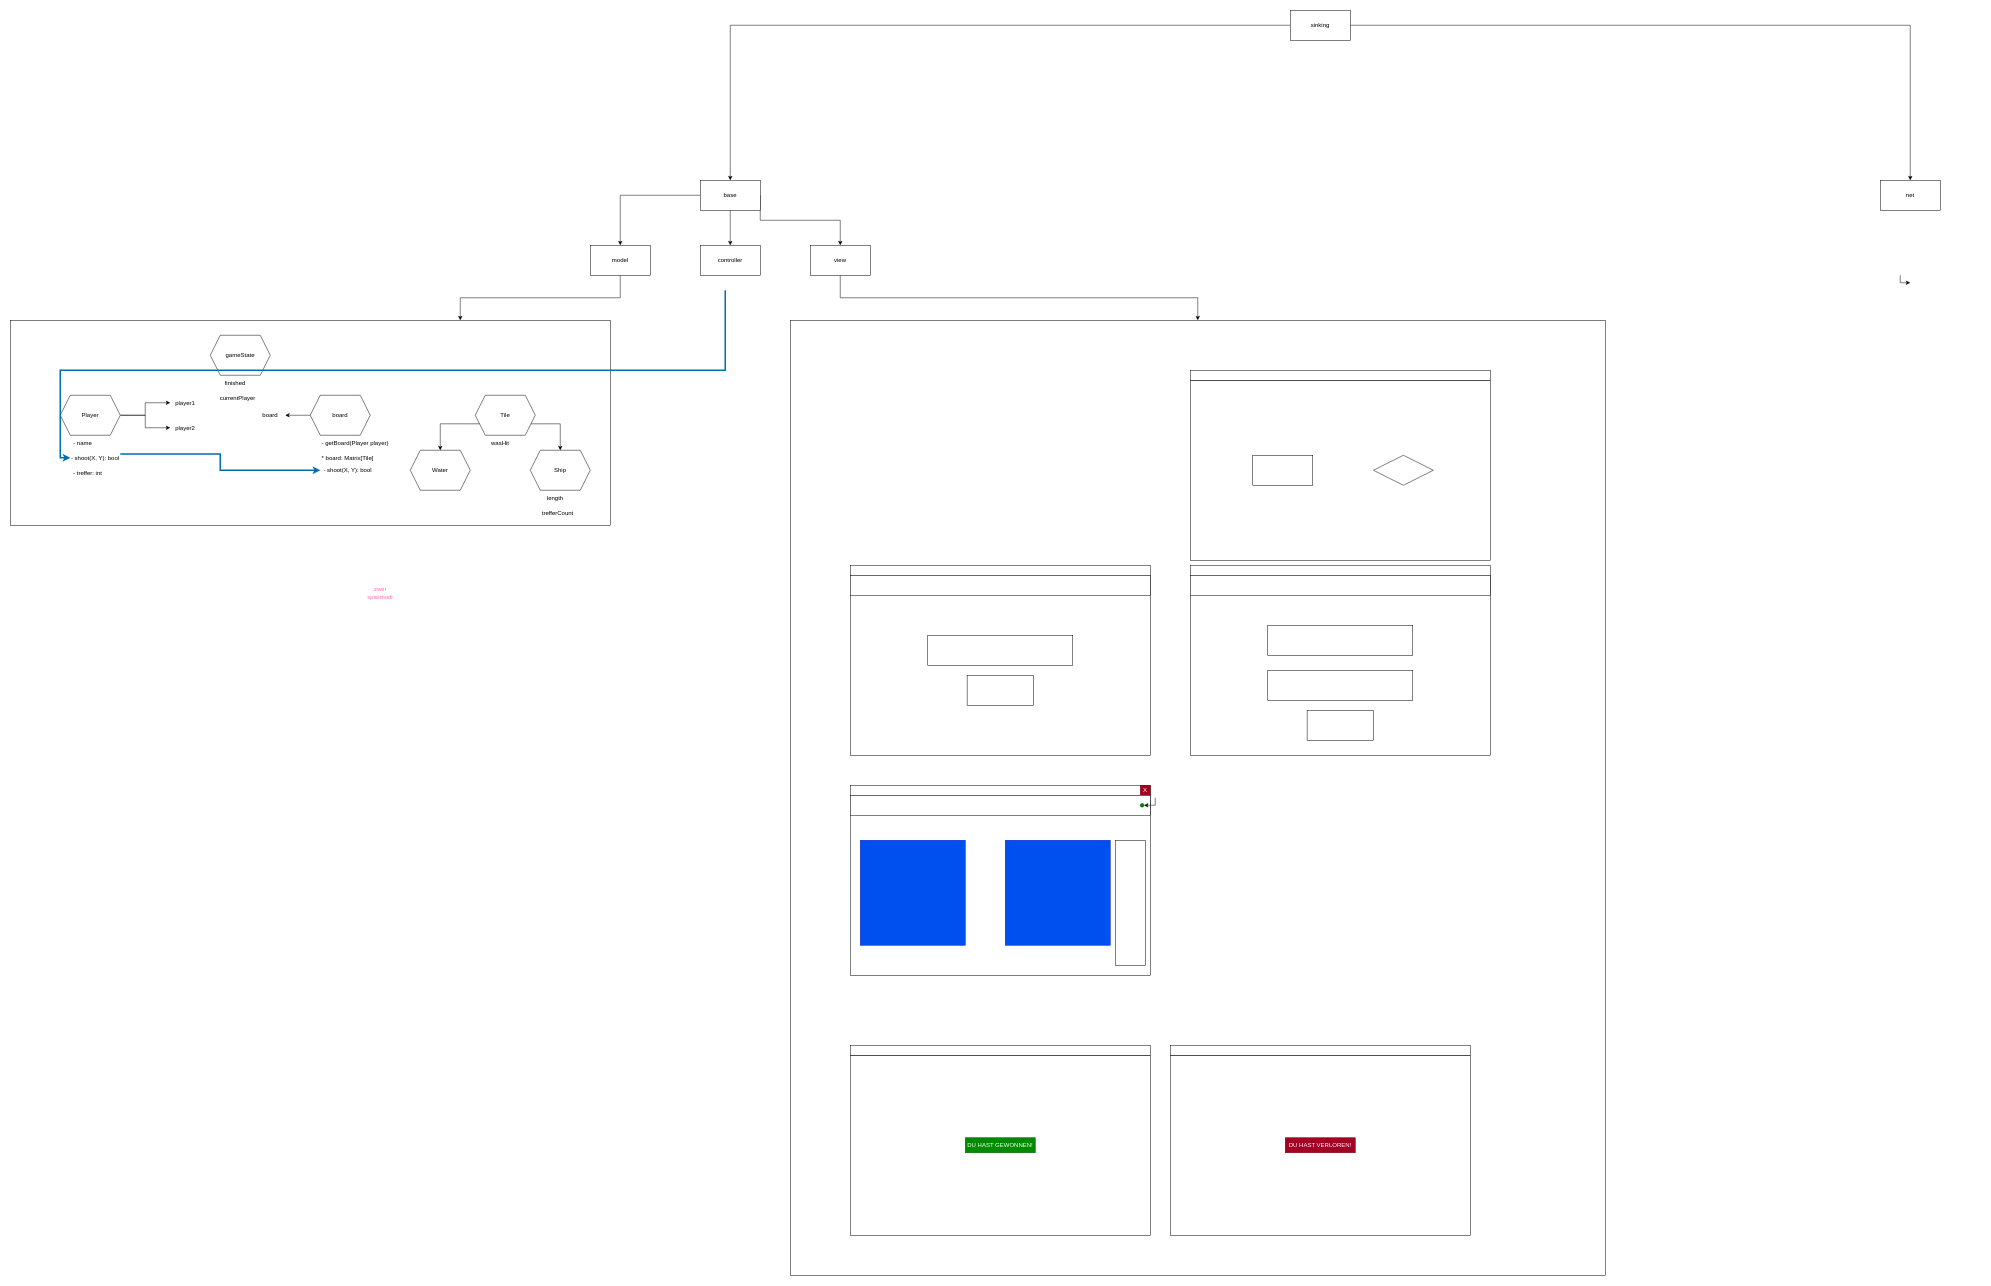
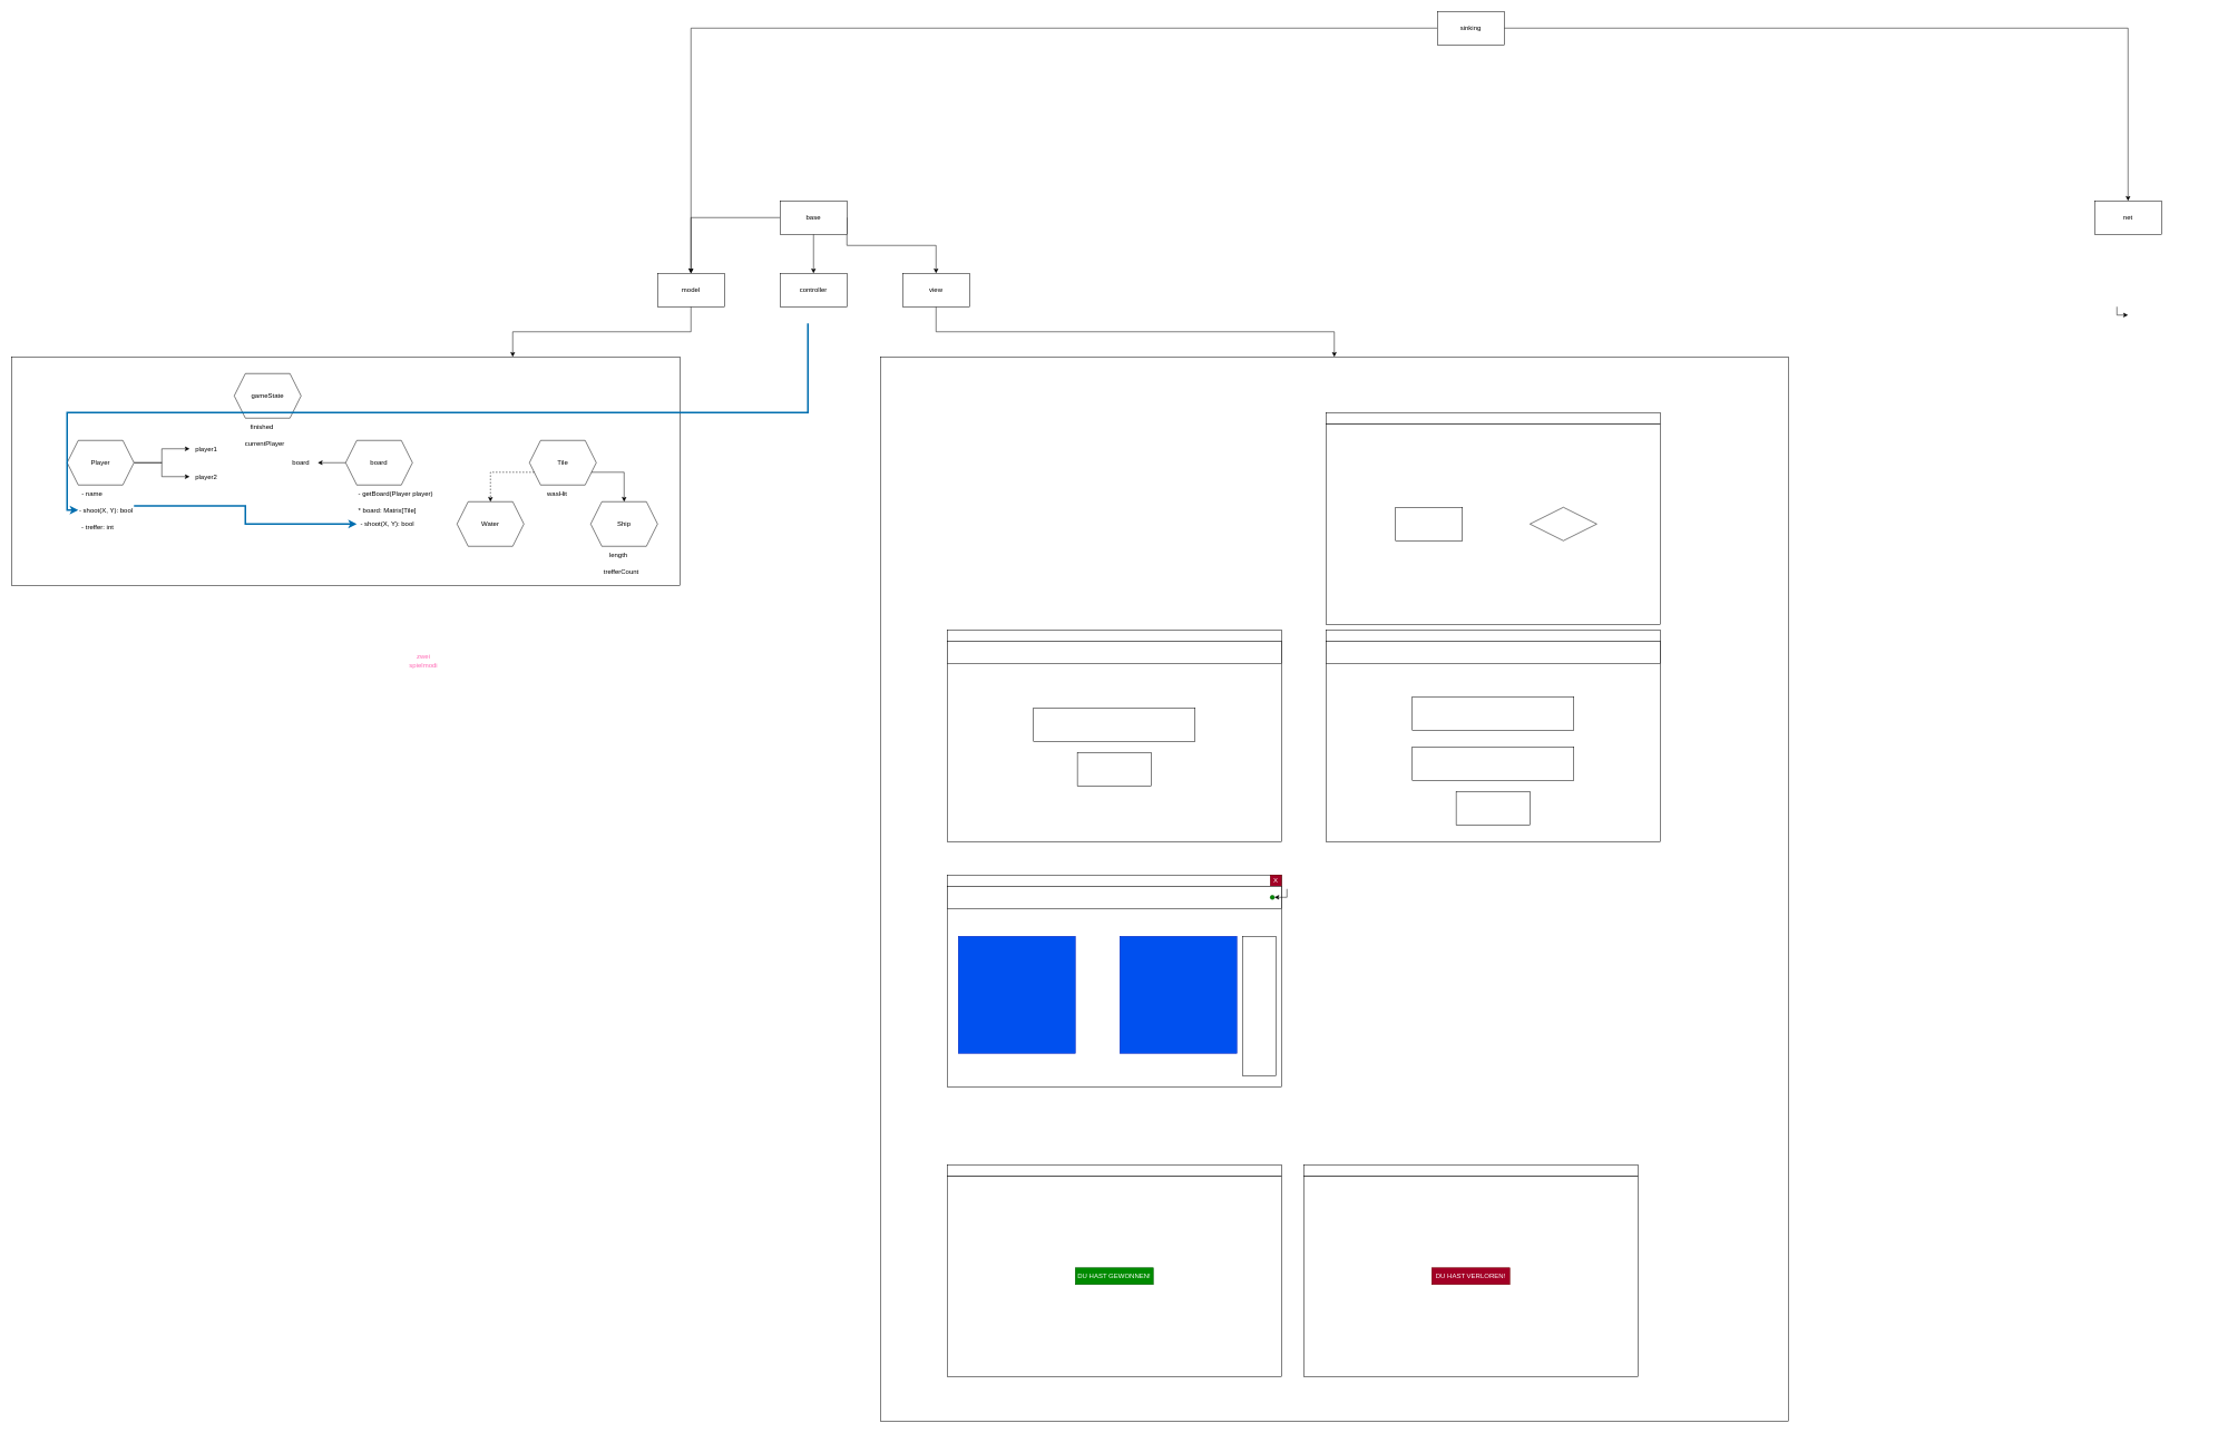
- <mxCell id="7" style="edgeStyle=orthogonalEdgeStyle;rounded=0;orthogonalLoop=1;jettySize=auto;html=1;exitX=0;exitY=0.5;exitDx=0;exitDy=0;entryX=0.5;entryY=0;entryDx=0;entryDy=0;strokeWidth=1;fontColor=#FFFFFF;" edge="1" parent="1" source="9" target="5"><mxGeometry relative="1" as="geometry" /></mxCell>
+ <mxCell id="7" style="edgeStyle=orthogonalEdgeStyle;rounded=0;orthogonalLoop=1;jettySize=auto;html=1;exitX=0;exitY=0.5;exitDx=0;exitDy=0;strokeWidth=1;fontColor=#FFFFFF;" edge="1" parent="1" source="9" target="12"><mxGeometry relative="1" as="geometry" /></mxCell>
- <mxCell id="34" style="edgeStyle=orthogonalEdgeStyle;rounded=0;orthogonalLoop=1;jettySize=auto;html=1;exitX=0;exitY=0.75;exitDx=0;exitDy=0;" edge="1" parent="16" source="30" target="33"><mxGeometry relative="1" as="geometry" /></mxCell>
+ <mxCell id="34" style="edgeStyle=orthogonalEdgeStyle;rounded=0;orthogonalLoop=1;jettySize=auto;html=1;exitX=0;exitY=0.75;exitDx=0;exitDy=0;dashed=1;" edge="1" parent="16" source="30" target="33"><mxGeometry relative="1" as="geometry" /></mxCell>
